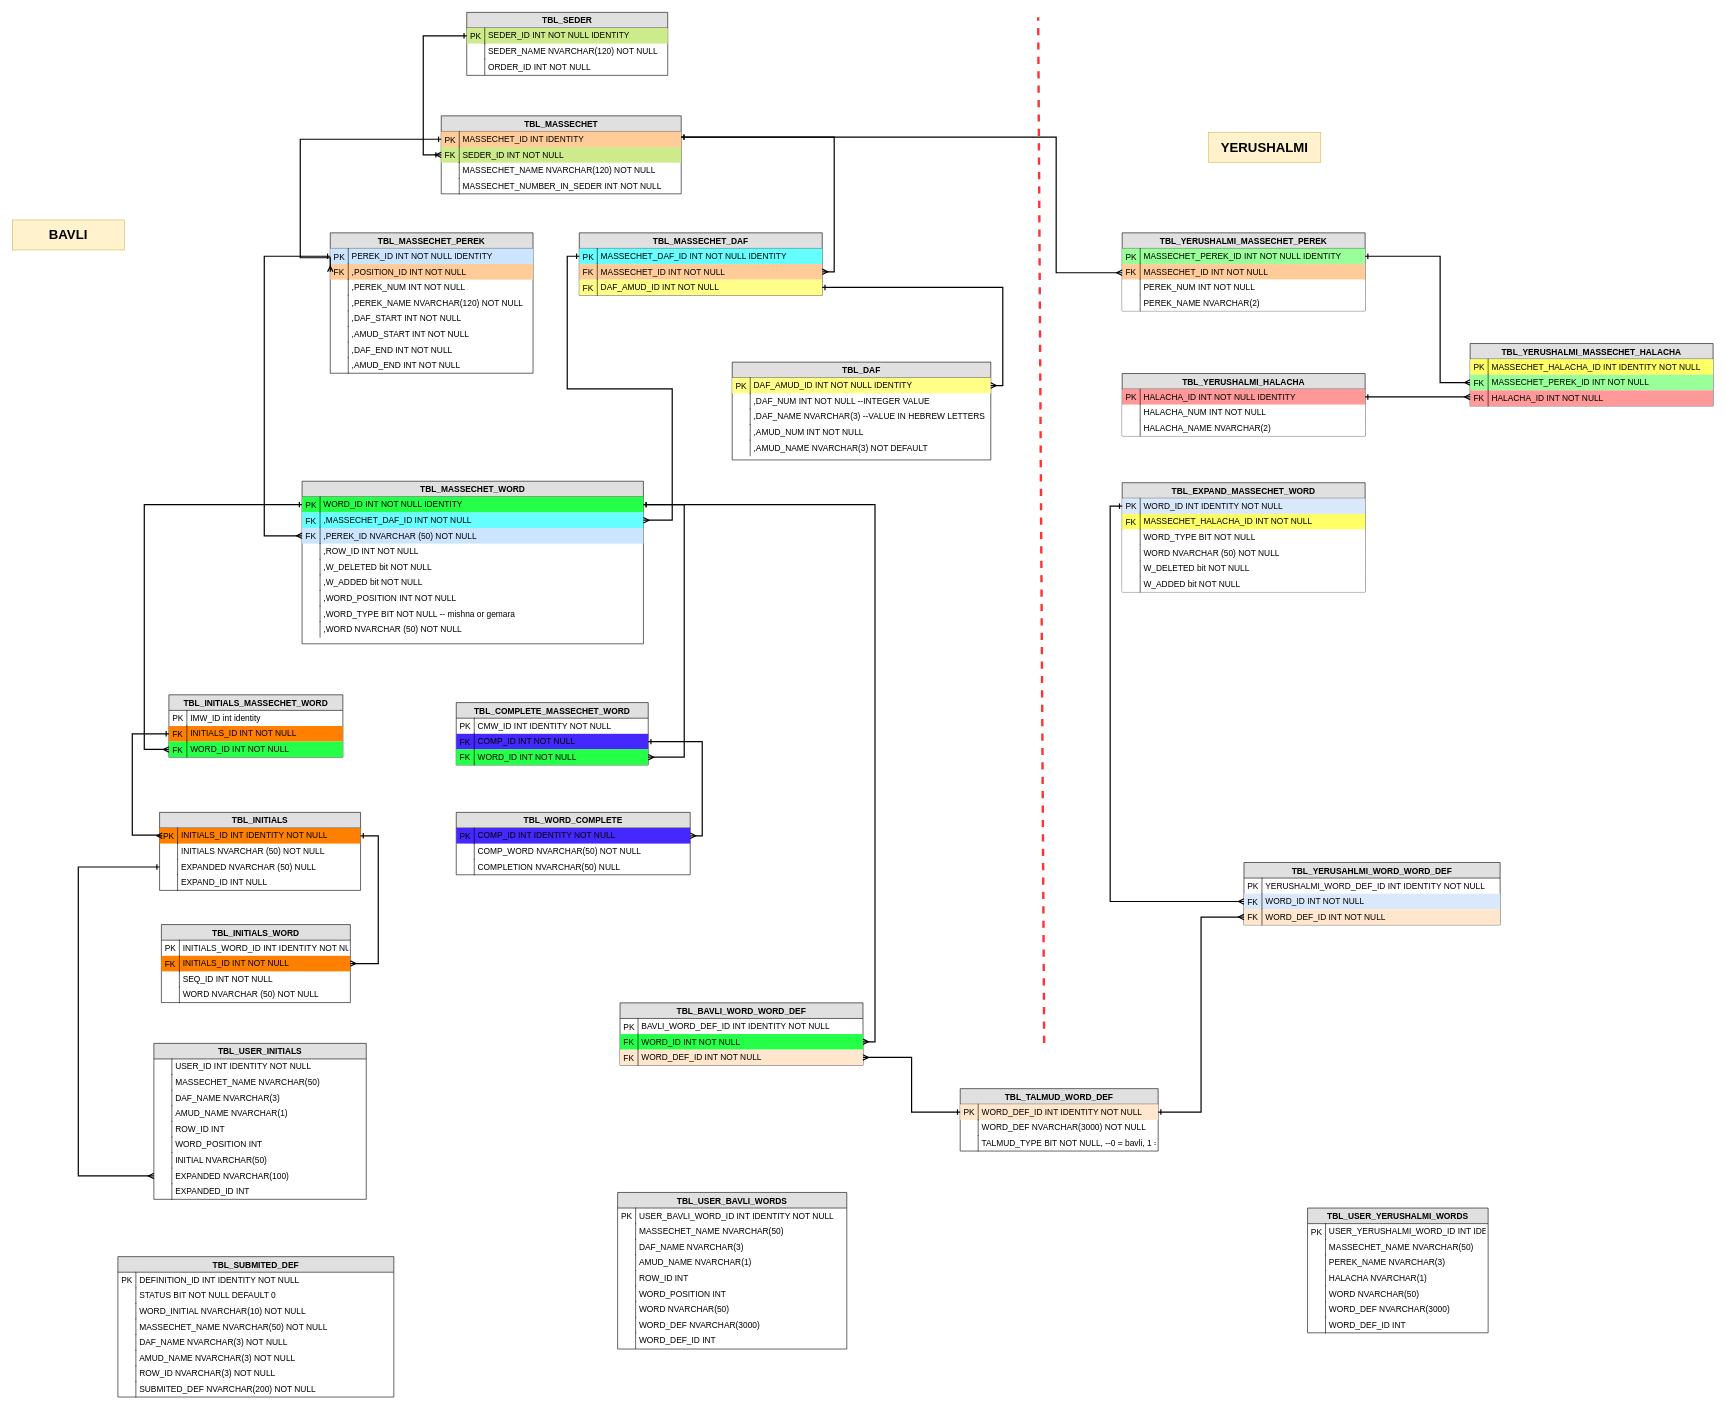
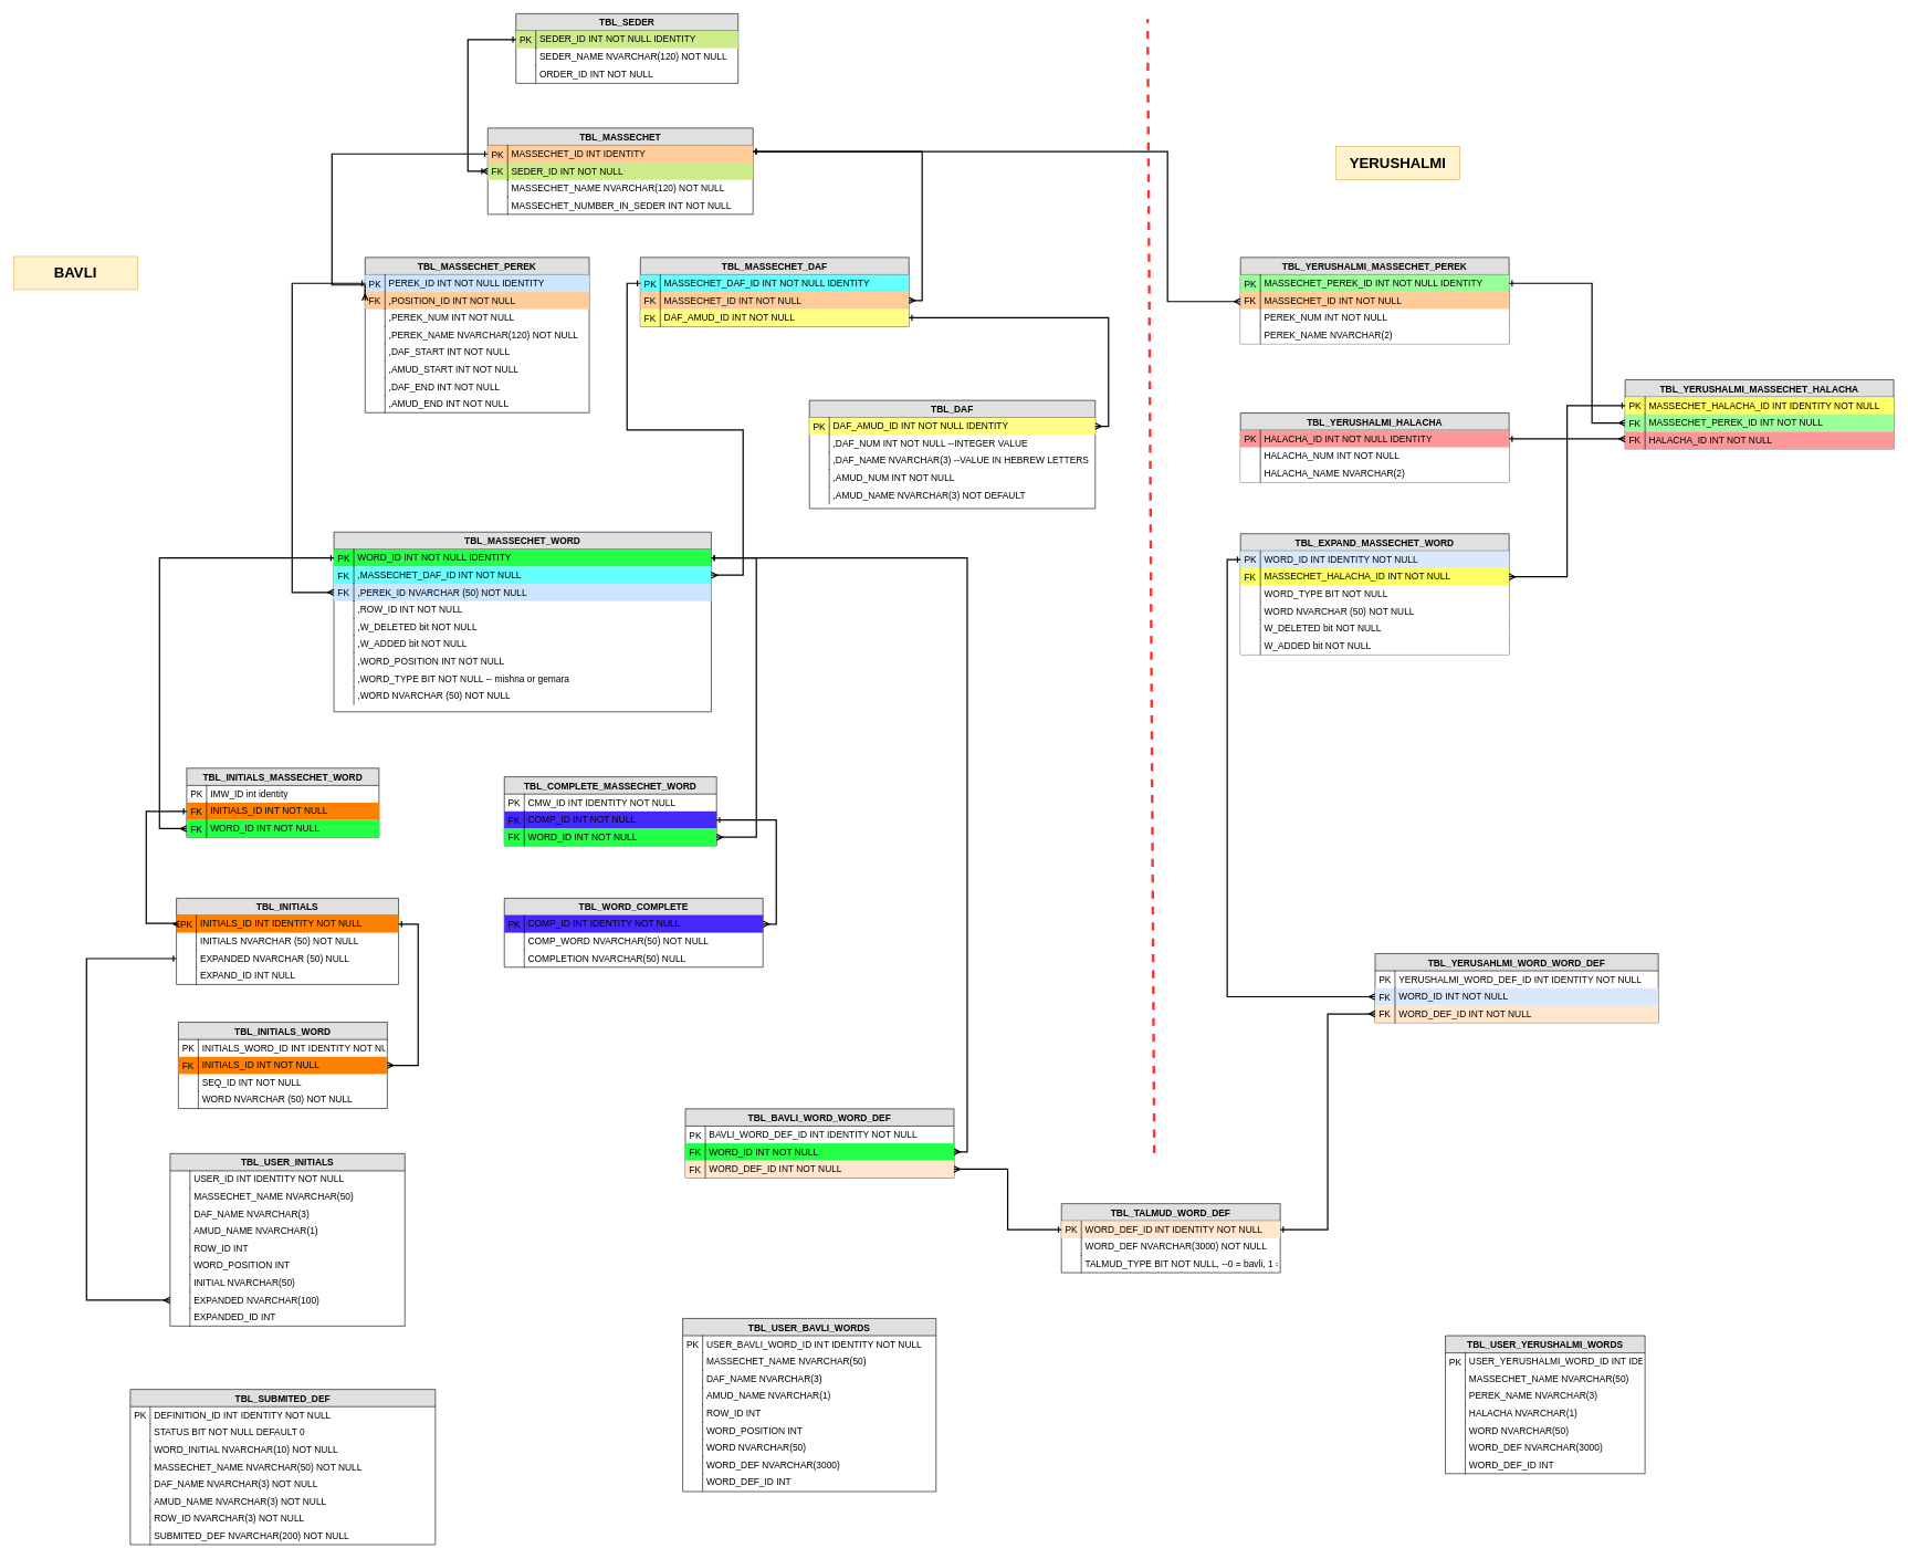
- <mxCell id="184" value="BAVLI" style="text;html=1;strokeColor=#d6b656;fillColor=#fff2cc;align=center;verticalAlign=middle;whiteSpace=wrap;rounded=0;fontSize=22;fontStyle=1" vertex="1" parent="1"><mxGeometry x="20" y="366" width="187" height="50" as="geometry" /></mxCell>
+ <mxCell id="184" value="BAVLI" style="text;html=1;strokeColor=#d6b656;fillColor=#fff2cc;align=center;verticalAlign=middle;whiteSpace=wrap;rounded=0;fontSize=22;fontStyle=1" vertex="1" parent="1"><mxGeometry x="20" y="386" width="187" height="50" as="geometry" /></mxCell>
+ <mxCell id="181" style="edgeStyle=orthogonalEdgeStyle;rounded=0;orthogonalLoop=1;jettySize=auto;html=1;entryX=0;entryY=0.5;entryDx=0;entryDy=0;strokeWidth=2;endArrow=ERone;endFill=0;startArrow=ERmany;startFill=0;" parent="1" source="171" target="161" edge="1"><mxGeometry relative="1" as="geometry" /></mxCell>
